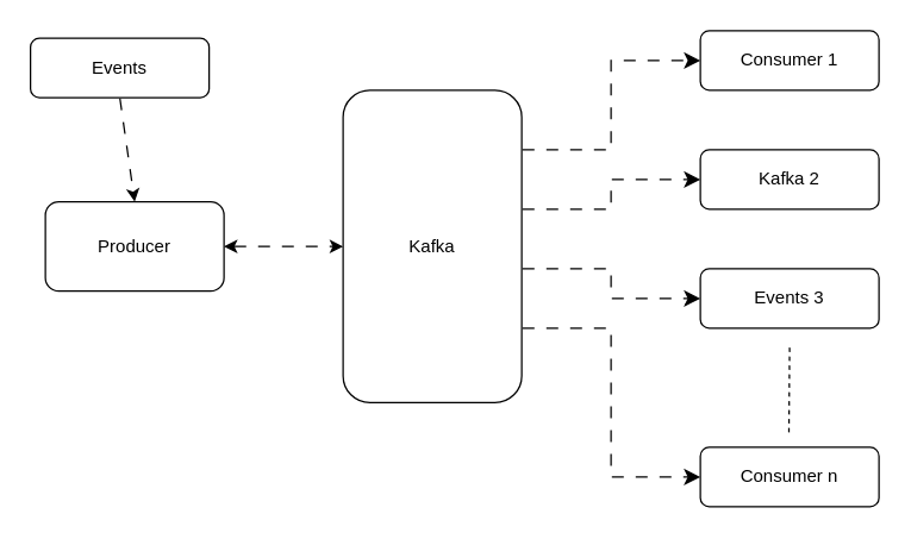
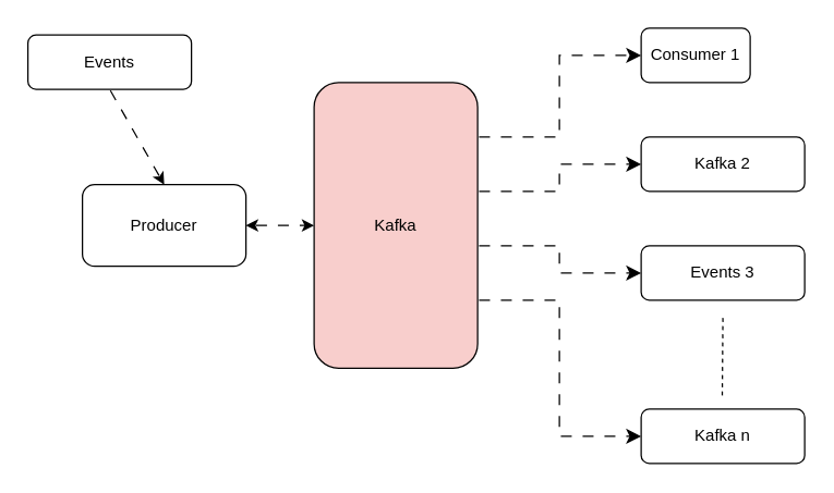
- <mxCell id="6" value="Consumer 1" style="rounded=1;whiteSpace=wrap;html=1;" vertex="1" parent="1"><mxGeometry x="470" y="20" width="120" height="40" as="geometry" /></mxCell>
+ <mxCell id="6" value="Consumer 1" style="rounded=1;whiteSpace=wrap;html=1;" vertex="1" parent="1"><mxGeometry x="470" y="20" width="80" height="40" as="geometry" /></mxCell>
- <mxCell id="4" value="Producer" style="rounded=1;whiteSpace=wrap;html=1;" vertex="1" parent="1"><mxGeometry x="30" y="135" width="120" height="60" as="geometry" /></mxCell>
+ <mxCell id="4" value="Producer" style="rounded=1;whiteSpace=wrap;html=1;" vertex="1" parent="1"><mxGeometry x="60" y="135" width="120" height="60" as="geometry" /></mxCell>
- <mxCell id="5" value="Kafka" style="rounded=1;whiteSpace=wrap;html=1;" vertex="1" parent="1"><mxGeometry x="230" y="60" width="120" height="210" as="geometry" /></mxCell>
+ <mxCell id="5" value="Kafka" style="rounded=1;whiteSpace=wrap;html=1;fillColor=#f8cecc;" vertex="1" parent="1"><mxGeometry x="230" y="60" width="120" height="210" as="geometry" /></mxCell>
- <mxCell id="9" value="Consumer n" style="rounded=1;whiteSpace=wrap;html=1;" vertex="1" parent="1"><mxGeometry x="470" y="300" width="120" height="40" as="geometry" /></mxCell>
+ <mxCell id="9" value="Kafka n" style="rounded=1;whiteSpace=wrap;html=1;" vertex="1" parent="1"><mxGeometry x="470" y="300" width="120" height="40" as="geometry" /></mxCell>
